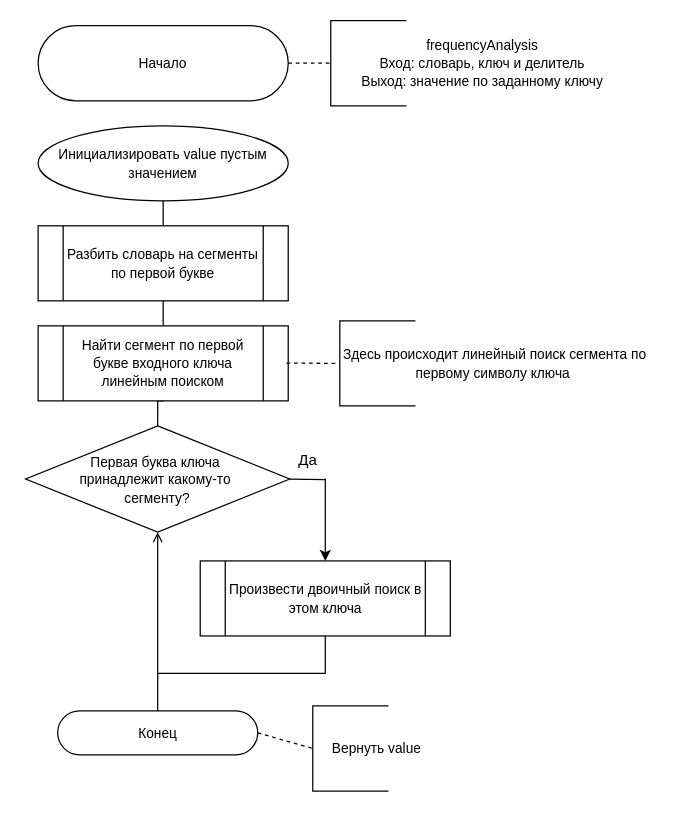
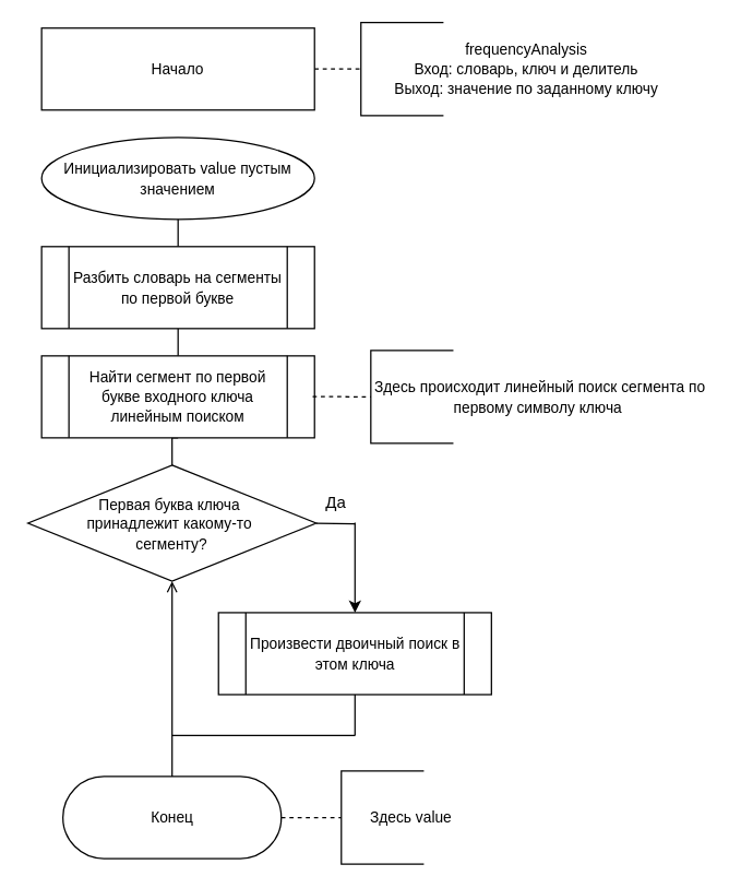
- <mxCell id="2" value="&lt;font style=&quot;font-size: 11px&quot;&gt;Начало&lt;/font&gt;" style="rounded=1;whiteSpace=wrap;html=1;arcSize=50;" parent="1" vertex="1"><mxGeometry x="30" y="20" width="200" height="60" as="geometry" /></mxCell>
+ <mxCell id="2" value="&lt;font style=&quot;font-size: 11px&quot;&gt;Начало&lt;/font&gt;" style="whiteSpace=wrap;html=1;arcSize=50;rounded=0;" parent="1" vertex="1"><mxGeometry x="30" y="20" width="200" height="60" as="geometry" /></mxCell>
- <mxCell id="3" value="&lt;font style=&quot;font-size: 11px&quot;&gt;Конец&lt;/font&gt;" style="rounded=1;whiteSpace=wrap;html=1;arcSize=50;" parent="1" vertex="1"><mxGeometry x="45.62" y="568" width="160" height="35" as="geometry" /></mxCell>
+ <mxCell id="3" value="&lt;font style=&quot;font-size: 11px&quot;&gt;Конец&lt;/font&gt;" style="rounded=1;whiteSpace=wrap;html=1;arcSize=50;" parent="1" vertex="1"><mxGeometry x="45.62" y="568" width="160" height="60" as="geometry" /></mxCell>
- <mxCell id="8" value="&lt;font style=&quot;font-size: 11px&quot;&gt;Вернуть value&lt;/font&gt;" style="text;html=1;strokeColor=none;fillColor=none;align=center;verticalAlign=middle;whiteSpace=wrap;rounded=0;" parent="1" vertex="1"><mxGeometry x="231.25" y="578" width="140" height="40" as="geometry" /></mxCell>
+ <mxCell id="8" value="&lt;font style=&quot;font-size: 11px&quot;&gt;Здесь value&lt;/font&gt;" style="text;html=1;strokeColor=none;fillColor=none;align=center;verticalAlign=middle;whiteSpace=wrap;rounded=0;" parent="1" vertex="1"><mxGeometry x="231.25" y="578" width="140" height="40" as="geometry" /></mxCell>
